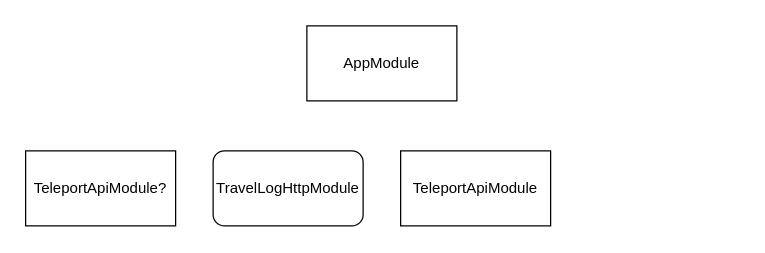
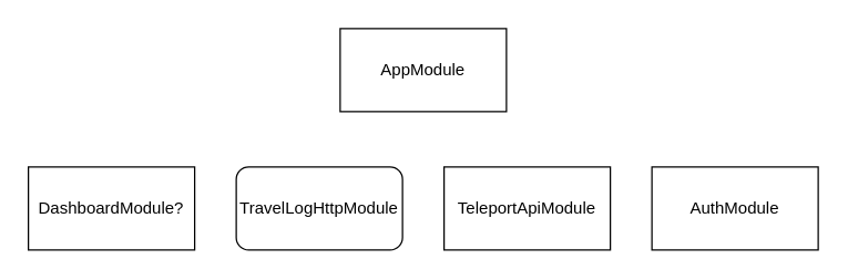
- <mxCell id="4" value="TeleportApiModule?" style="rounded=0;whiteSpace=wrap;html=1;" vertex="1" parent="1"><mxGeometry x="20" y="120" width="120" height="60" as="geometry" /></mxCell>
+ <mxCell id="4" value="DashboardModule?" style="rounded=0;whiteSpace=wrap;html=1;" vertex="1" parent="1"><mxGeometry x="20" y="120" width="120" height="60" as="geometry" /></mxCell>
+ <mxCell id="3" value="AuthModule" style="rounded=0;whiteSpace=wrap;html=1;" vertex="1" parent="1"><mxGeometry x="470" y="120" width="120" height="60" as="geometry" /></mxCell>
